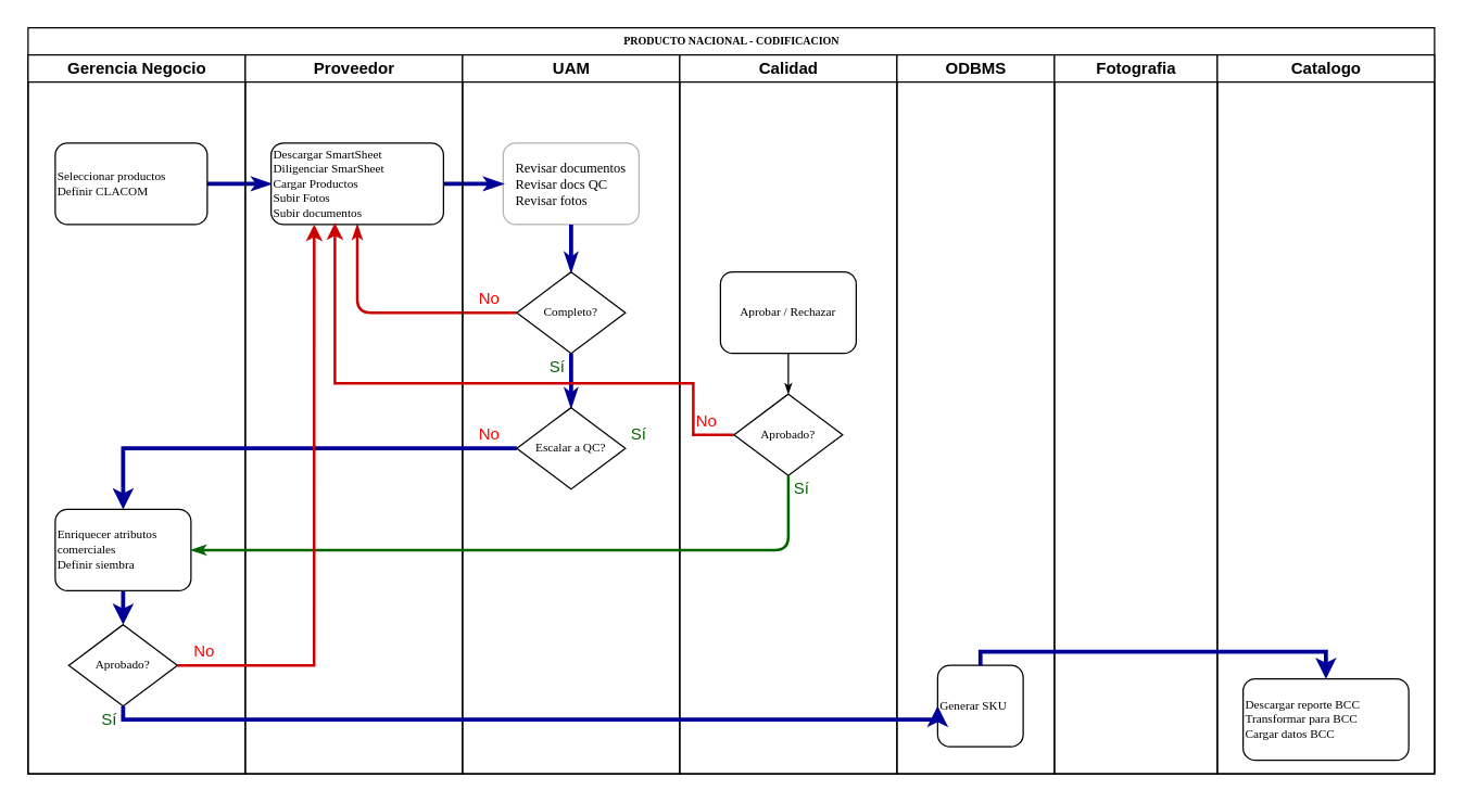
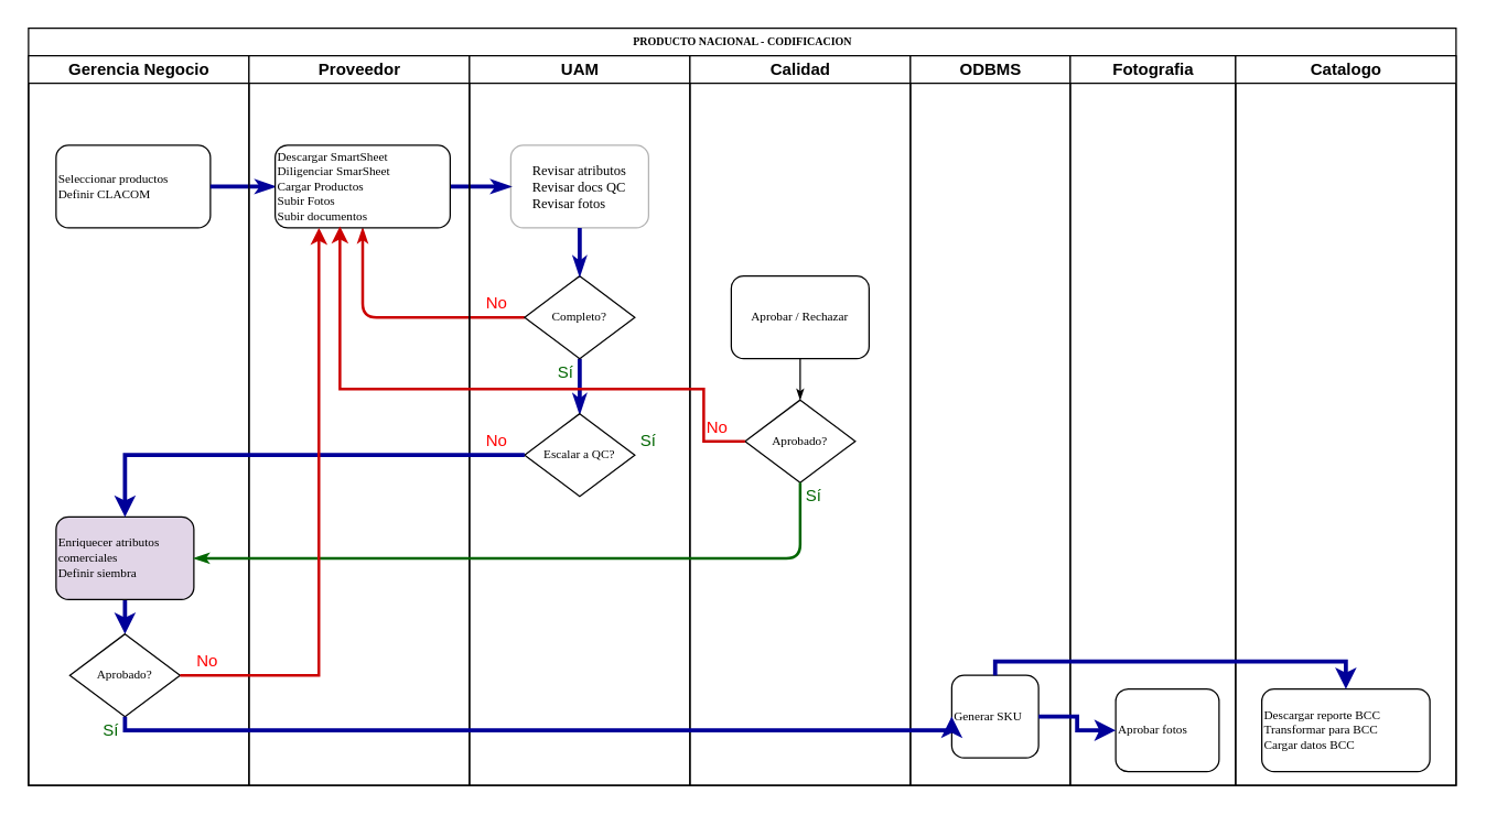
- <mxCell id="17" value="&lt;div style=&quot;text-align: left; font-size: 10px;&quot;&gt;&lt;span style=&quot;font-size: 10px;&quot;&gt;Revisar documentos&lt;/span&gt;&lt;/div&gt;&lt;div style=&quot;text-align: left; font-size: 10px;&quot;&gt;&lt;span style=&quot;font-size: 10px;&quot;&gt;Revisar docs QC&lt;/span&gt;&lt;/div&gt;&lt;div style=&quot;text-align: left; font-size: 10px;&quot;&gt;&lt;span style=&quot;font-size: 10px;&quot;&gt;Revisar fotos&lt;/span&gt;&lt;/div&gt;" style="rounded=1;whiteSpace=wrap;html=1;shadow=0;labelBackgroundColor=none;strokeWidth=1;fontFamily=Verdana;fontSize=10;align=center;opacity=30;" parent="16" vertex="1"><mxGeometry x="30" y="65" width="100" height="60" as="geometry" /></mxCell>
+ <mxCell id="17" value="&lt;div style=&quot;text-align: left; font-size: 10px;&quot;&gt;&lt;span style=&quot;font-size: 10px;&quot;&gt;Revisar atributos&lt;/span&gt;&lt;/div&gt;&lt;div style=&quot;text-align: left; font-size: 10px;&quot;&gt;&lt;span style=&quot;font-size: 10px;&quot;&gt;Revisar docs QC&lt;/span&gt;&lt;/div&gt;&lt;div style=&quot;text-align: left; font-size: 10px;&quot;&gt;&lt;span style=&quot;font-size: 10px;&quot;&gt;Revisar fotos&lt;/span&gt;&lt;/div&gt;" style="rounded=1;whiteSpace=wrap;html=1;shadow=0;labelBackgroundColor=none;strokeWidth=1;fontFamily=Verdana;fontSize=10;align=center;opacity=30;" parent="16" vertex="1"><mxGeometry x="30" y="65" width="100" height="60" as="geometry" /></mxCell>
- <mxCell id="6" value="Enriquecer atributos comerciales&lt;br&gt;Definir siembra" style="rounded=1;whiteSpace=wrap;html=1;shadow=0;labelBackgroundColor=none;strokeWidth=1;fontFamily=Verdana;fontSize=9;align=left;" parent="3" vertex="1"><mxGeometry x="20" y="335" width="100" height="60" as="geometry" /></mxCell>
+ <mxCell id="6" value="Enriquecer atributos comerciales&lt;br&gt;Definir siembra" style="rounded=1;whiteSpace=wrap;html=1;shadow=0;labelBackgroundColor=none;strokeWidth=1;fontFamily=Verdana;fontSize=9;align=left;fillColor=#e1d5e7;" parent="3" vertex="1"><mxGeometry x="20" y="335" width="100" height="60" as="geometry" /></mxCell>
+ <mxCell id="37" value="" style="edgeStyle=orthogonalEdgeStyle;rounded=0;orthogonalLoop=1;jettySize=auto;html=1;fontColor=#004C99;strokeColor=#000099;strokeWidth=3;" edge="1" parent="2" source="31" target="33"><mxGeometry relative="1" as="geometry" /></mxCell>
+ <mxCell id="33" value="Aprobar fotos" style="rounded=1;whiteSpace=wrap;html=1;shadow=0;fontFamily=Verdana;fontSize=9;align=left;strokeWidth=1;" vertex="1" parent="32"><mxGeometry x="33" y="460" width="75" height="60" as="geometry" /></mxCell>
